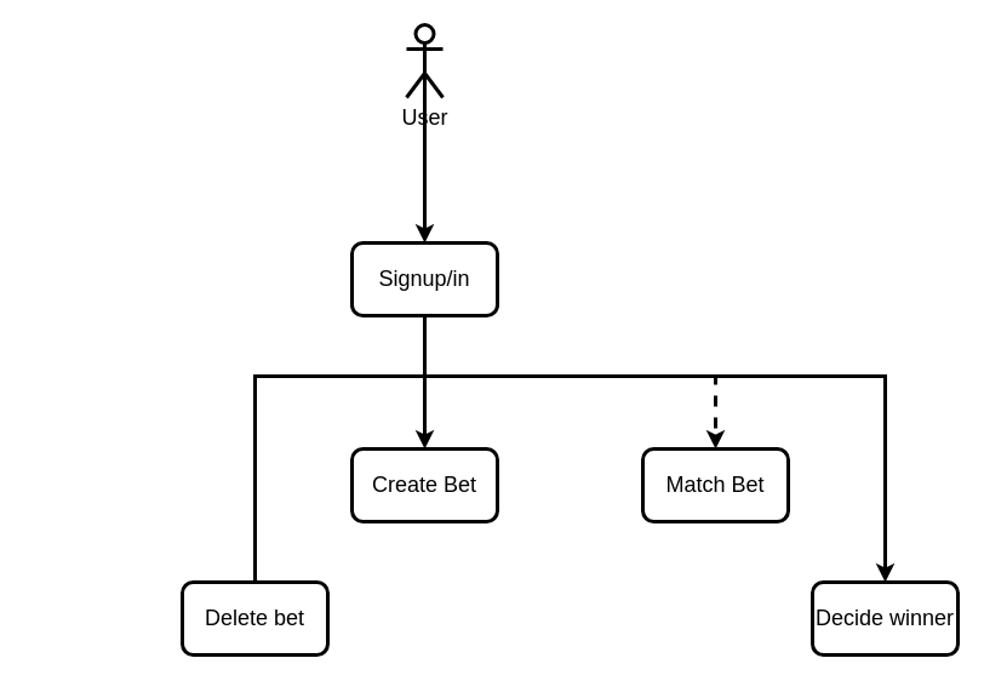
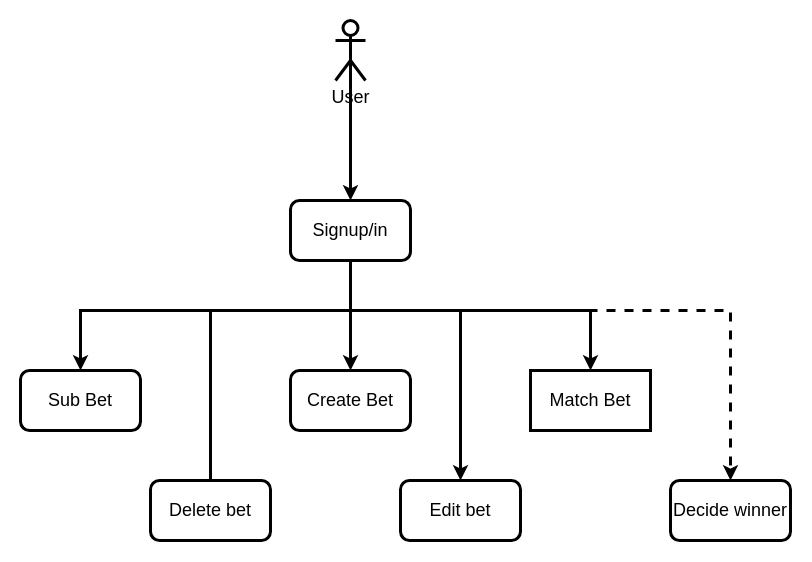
+ <mxCell id="4" style="edgeStyle=orthogonalEdgeStyle;rounded=0;orthogonalLoop=1;jettySize=auto;html=1;exitX=0.5;exitY=1;exitDx=0;exitDy=0;fontSize=18;strokeWidth=3;" parent="1" source="8" target="13" edge="1"><mxGeometry relative="1" as="geometry"><Array as="points"><mxPoint x="350" y="310" /><mxPoint x="80" y="310" /></Array></mxGeometry></mxCell>
- <mxCell id="7" style="edgeStyle=orthogonalEdgeStyle;rounded=0;orthogonalLoop=1;jettySize=auto;html=1;exitX=0.5;exitY=1;exitDx=0;exitDy=0;entryX=0.5;entryY=0;entryDx=0;entryDy=0;fontSize=18;strokeWidth=3;" parent="1" source="8" target="16" edge="1"><mxGeometry relative="1" as="geometry"><Array as="points"><mxPoint x="350" y="310" /><mxPoint x="730" y="310" /><mxPoint x="730" y="480" /></Array></mxGeometry></mxCell>
+ <mxCell id="7" style="edgeStyle=orthogonalEdgeStyle;rounded=0;orthogonalLoop=1;jettySize=auto;html=1;exitX=0.5;exitY=1;exitDx=0;exitDy=0;entryX=0.5;entryY=0;entryDx=0;entryDy=0;fontSize=18;strokeWidth=3;dashed=1;" parent="1" source="8" target="16" edge="1"><mxGeometry relative="1" as="geometry"><Array as="points"><mxPoint x="350" y="310" /><mxPoint x="730" y="310" /><mxPoint x="730" y="480" /></Array></mxGeometry></mxCell>
- <mxCell id="3" style="edgeStyle=orthogonalEdgeStyle;rounded=0;orthogonalLoop=1;jettySize=auto;html=1;exitX=0.5;exitY=1;exitDx=0;exitDy=0;fontSize=18;strokeWidth=3;dashed=1;" parent="1" source="8" target="12" edge="1"><mxGeometry relative="1" as="geometry"><Array as="points"><mxPoint x="350" y="310" /><mxPoint x="590" y="310" /></Array></mxGeometry></mxCell>
+ <mxCell id="3" style="edgeStyle=orthogonalEdgeStyle;rounded=0;orthogonalLoop=1;jettySize=auto;html=1;exitX=0.5;exitY=1;exitDx=0;exitDy=0;fontSize=18;strokeWidth=3;" parent="1" source="8" target="12" edge="1"><mxGeometry relative="1" as="geometry"><Array as="points"><mxPoint x="350" y="310" /><mxPoint x="590" y="310" /></Array></mxGeometry></mxCell>
+ <mxCell id="6" style="edgeStyle=orthogonalEdgeStyle;rounded=0;orthogonalLoop=1;jettySize=auto;html=1;exitX=0.5;exitY=1;exitDx=0;exitDy=0;fontSize=18;strokeWidth=3;" parent="1" source="8" target="15" edge="1"><mxGeometry relative="1" as="geometry"><Array as="points"><mxPoint x="350" y="310" /><mxPoint x="460" y="310" /></Array></mxGeometry></mxCell>
+ <mxCell id="13" value="Sub Bet" style="whiteSpace=wrap;html=1;rounded=1;fontSize=18;strokeWidth=3;" parent="1" vertex="1"><mxGeometry x="20" y="370" width="120" height="60" as="geometry" /></mxCell>
- <mxCell id="12" value="Match Bet" style="whiteSpace=wrap;html=1;rounded=1;fontSize=18;strokeWidth=3;" parent="1" vertex="1"><mxGeometry x="530" y="370" width="120" height="60" as="geometry" /></mxCell>
+ <mxCell id="12" value="Match Bet" style="whiteSpace=wrap;html=1;fontSize=18;strokeWidth=3;rounded=0;" parent="1" vertex="1"><mxGeometry x="530" y="370" width="120" height="60" as="geometry" /></mxCell>
+ <mxCell id="15" value="Edit bet" style="whiteSpace=wrap;html=1;rounded=1;fontSize=18;strokeWidth=3;" parent="1" vertex="1"><mxGeometry x="400" y="480" width="120" height="60" as="geometry" /></mxCell>
